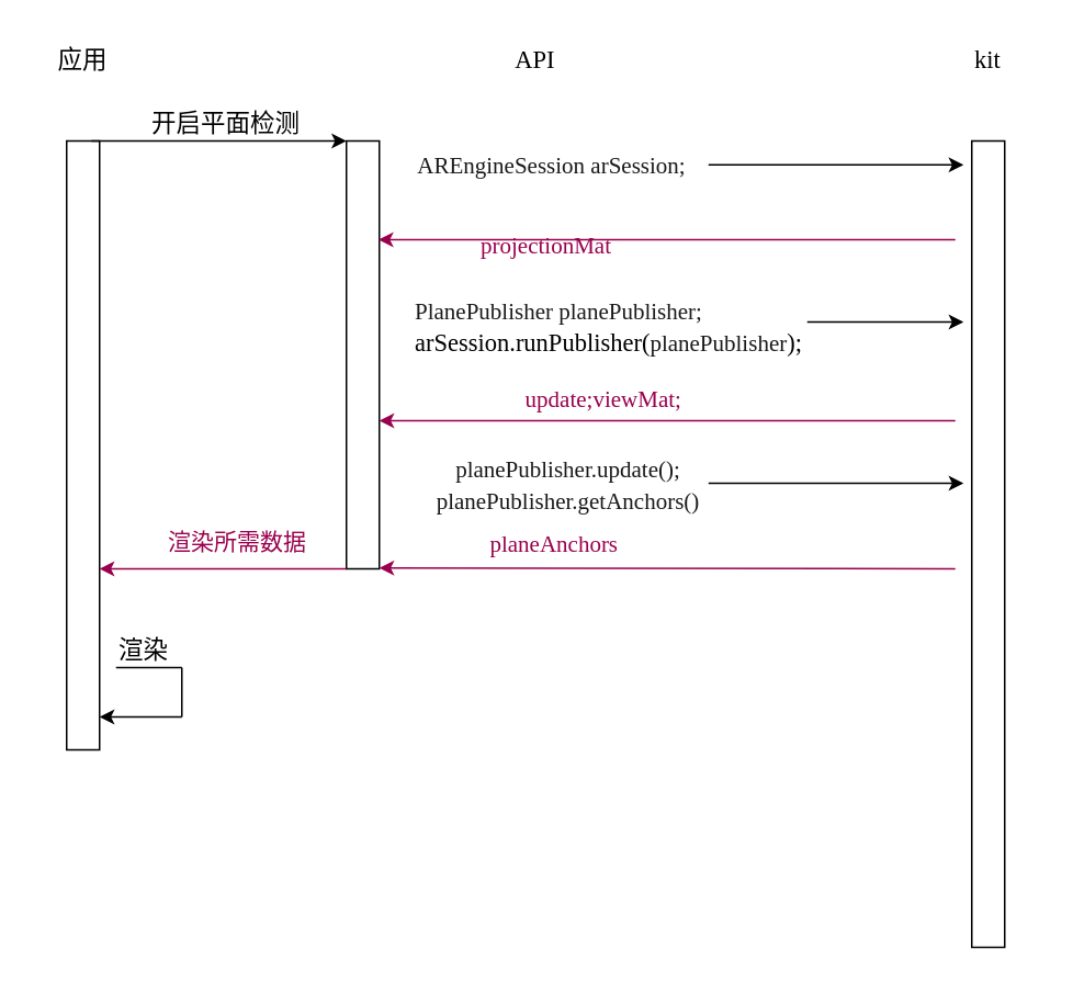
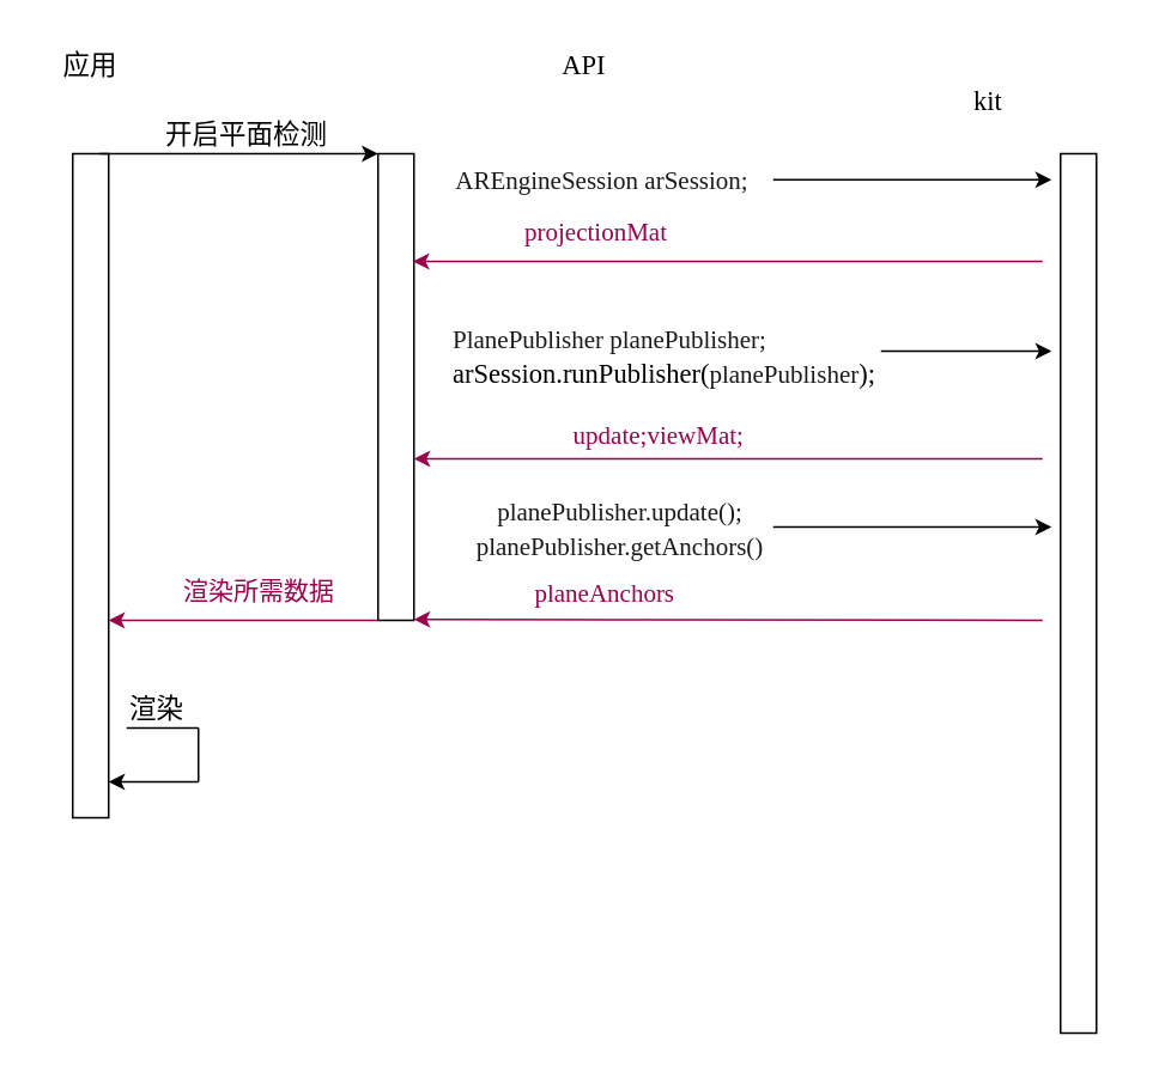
- <mxCell id="5" value="kit" style="text;html=1;align=center;verticalAlign=middle;whiteSpace=wrap;rounded=0;fontSize=15;fontFamily=Times New Roman;" vertex="1" parent="1"><mxGeometry x="570" y="20" width="60" height="30" as="geometry" /></mxCell>
+ <mxCell id="5" value="kit" style="text;html=1;align=center;verticalAlign=middle;whiteSpace=wrap;rounded=0;fontSize=15;fontFamily=Times New Roman;" vertex="1" parent="1"><mxGeometry x="520" y="40" width="60" height="30" as="geometry" /></mxCell>
- <mxCell id="14" value="&lt;span style=&quot;color: rgb(153, 0, 77); font-family: &amp;quot;Times New Roman&amp;quot;; font-size: 14px; font-style: normal; font-variant-ligatures: normal; font-variant-caps: normal; font-weight: 400; letter-spacing: normal; orphans: 2; text-align: left; text-indent: 0px; text-transform: none; widows: 2; word-spacing: 0px; -webkit-text-stroke-width: 0px; white-space: pre; text-decoration-thickness: initial; text-decoration-style: initial; text-decoration-color: initial; float: none; display: inline !important;&quot;&gt;projectionMat&lt;/span&gt;" style="text;whiteSpace=wrap;html=1;labelBackgroundColor=default;" vertex="1" parent="1"><mxGeometry x="290" y="135" width="90" height="30" as="geometry" /></mxCell>
+ <mxCell id="14" value="&lt;span style=&quot;color: rgb(153, 0, 77); font-family: &amp;quot;Times New Roman&amp;quot;; font-size: 14px; font-style: normal; font-variant-ligatures: normal; font-variant-caps: normal; font-weight: 400; letter-spacing: normal; orphans: 2; text-align: left; text-indent: 0px; text-transform: none; widows: 2; word-spacing: 0px; -webkit-text-stroke-width: 0px; white-space: pre; text-decoration-thickness: initial; text-decoration-style: initial; text-decoration-color: initial; float: none; display: inline !important;&quot;&gt;projectionMat&lt;/span&gt;" style="text;whiteSpace=wrap;html=1;labelBackgroundColor=default;" vertex="1" parent="1"><mxGeometry x="290" y="115" width="90" height="30" as="geometry" /></mxCell>
